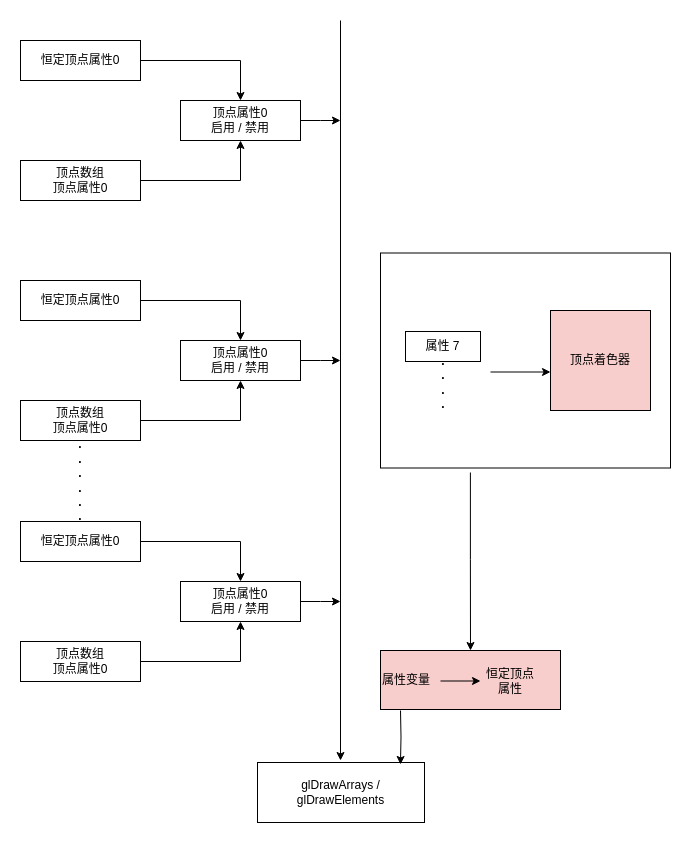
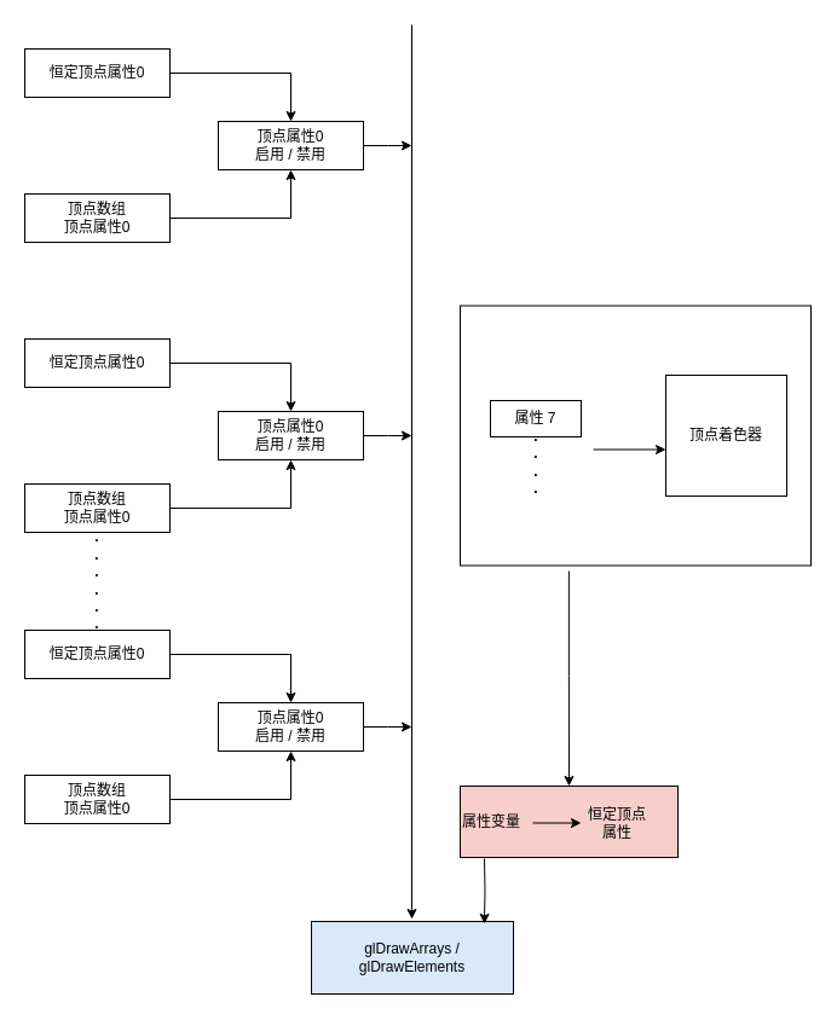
- <mxCell id="25" value="顶点着色器" style="rounded=0;whiteSpace=wrap;html=1;fillColor=#f8cecc;" vertex="1" parent="1"><mxGeometry x="550" y="310" width="100" height="100" as="geometry" /></mxCell>
+ <mxCell id="25" value="顶点着色器" style="rounded=0;whiteSpace=wrap;html=1;" vertex="1" parent="1"><mxGeometry x="550" y="310" width="100" height="100" as="geometry" /></mxCell>
- <mxCell id="22" value="glDrawArrays /&lt;br&gt;glDrawElements&lt;br&gt;" style="rounded=0;whiteSpace=wrap;html=1;" vertex="1" parent="1"><mxGeometry x="257" y="762" width="167" height="60" as="geometry" /></mxCell>
+ <mxCell id="22" value="glDrawArrays /&lt;br&gt;glDrawElements&lt;br&gt;" style="rounded=0;whiteSpace=wrap;html=1;fillColor=#dae8fc;" vertex="1" parent="1"><mxGeometry x="257" y="762" width="167" height="60" as="geometry" /></mxCell>
